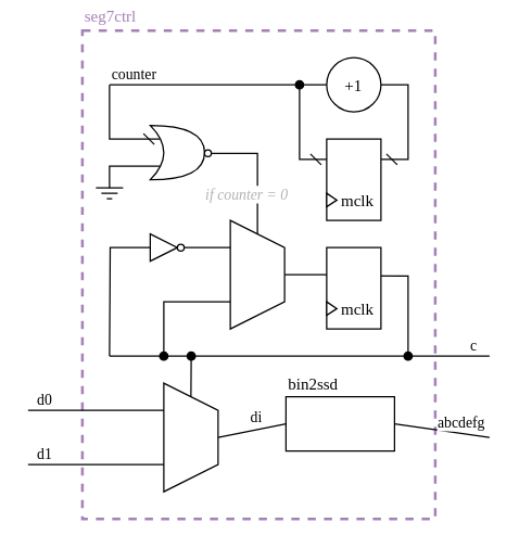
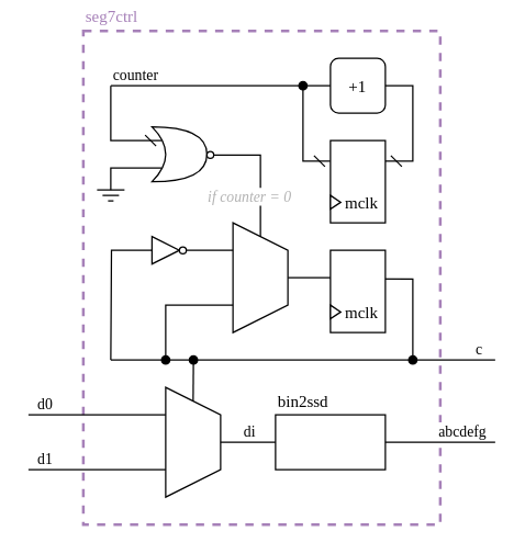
- <mxCell id="22" value="+1" style="ellipse;whiteSpace=wrap;html=1;aspect=fixed;comic=0;fillColor=default;fontFamily=CMU Typewriter Text;strokeWidth=1;spacing=2;verticalAlign=middle;fontStyle=0;spacingTop=2;" parent="2" vertex="1"><mxGeometry x="220" y="20" width="40" height="40" as="geometry" /></mxCell>
+ <mxCell id="22" value="+1" style="whiteSpace=wrap;html=1;aspect=fixed;comic=0;fillColor=default;fontFamily=CMU Typewriter Text;strokeWidth=1;spacing=2;verticalAlign=middle;fontStyle=0;spacingTop=2;rounded=1;" parent="2" vertex="1"><mxGeometry x="220" y="20" width="40" height="40" as="geometry" /></mxCell>
- <mxCell id="32" value="bin2ssd" style="rounded=0;whiteSpace=wrap;html=1;fontFamily=CMU Typewriter Text;strokeWidth=1;labelPosition=center;verticalLabelPosition=top;align=left;verticalAlign=bottom;spacing=2;" parent="2" vertex="1"><mxGeometry x="190" y="270" width="80" height="40" as="geometry" /></mxCell>
+ <mxCell id="32" value="bin2ssd" style="rounded=0;whiteSpace=wrap;html=1;fontFamily=CMU Typewriter Text;strokeWidth=1;labelPosition=center;verticalLabelPosition=top;align=left;verticalAlign=bottom;spacing=2;" parent="2" vertex="1"><mxGeometry x="180" y="280" width="80" height="40" as="geometry" /></mxCell>
